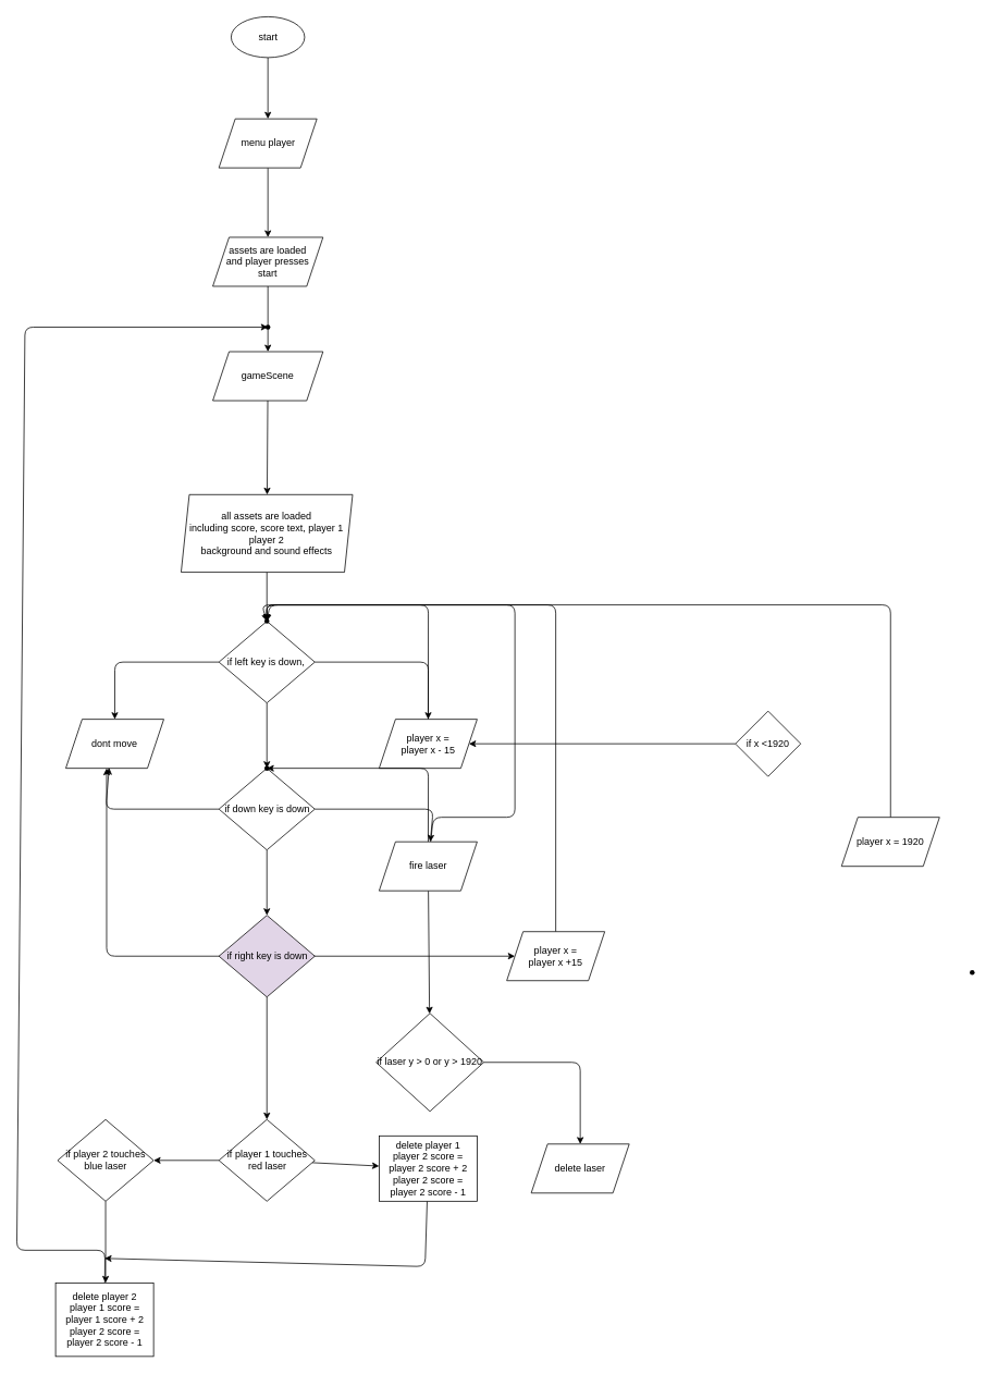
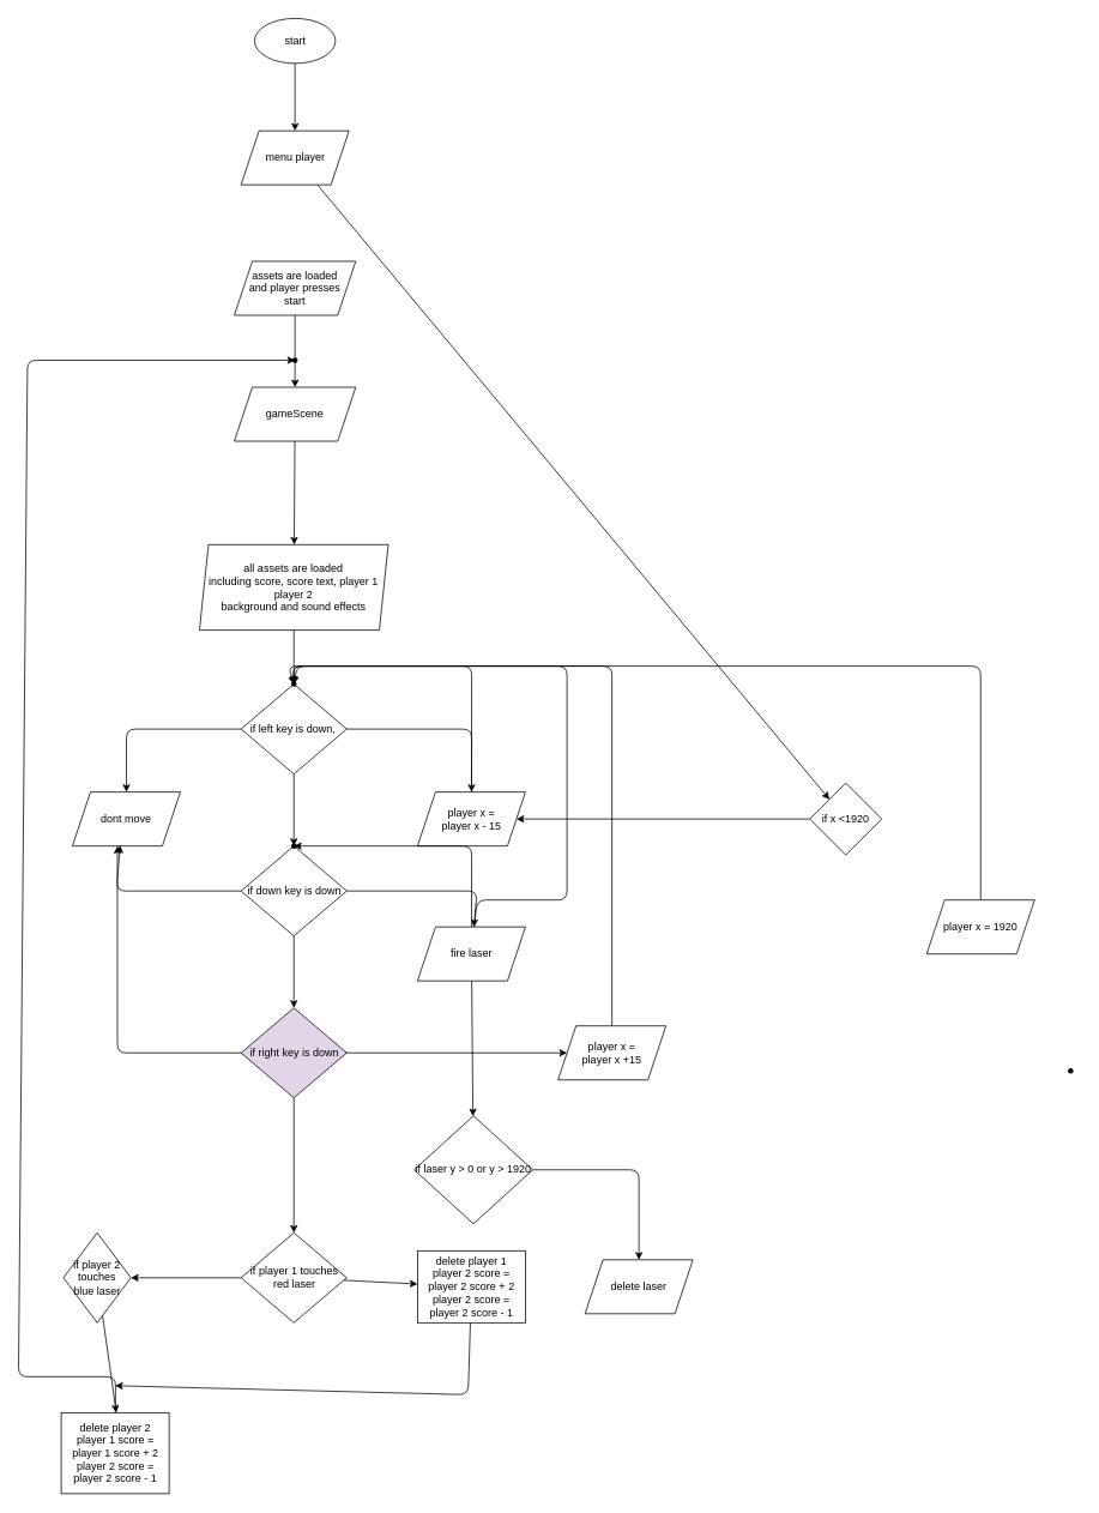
- <mxCell id="4" value="" style="edgeStyle=none;html=1;" edge="1" parent="1" source="5" target="7"><mxGeometry relative="1" as="geometry" /></mxCell>
+ <mxCell id="4" value="" style="edgeStyle=none;html=1;" edge="1" parent="1" source="5" target="34"><mxGeometry relative="1" as="geometry" /></mxCell>
- <mxCell id="57" value="if player 2 touches&lt;br&gt;blue laser" style="rhombus;whiteSpace=wrap;html=1;" vertex="1" parent="1"><mxGeometry x="70" y="1370" width="117.5" height="100" as="geometry" /></mxCell>
+ <mxCell id="57" value="if player 2 touches&lt;br&gt;blue laser" style="rhombus;whiteSpace=wrap;html=1;" vertex="1" parent="1"><mxGeometry x="70" y="1370" width="75" height="100" as="geometry" /></mxCell>
